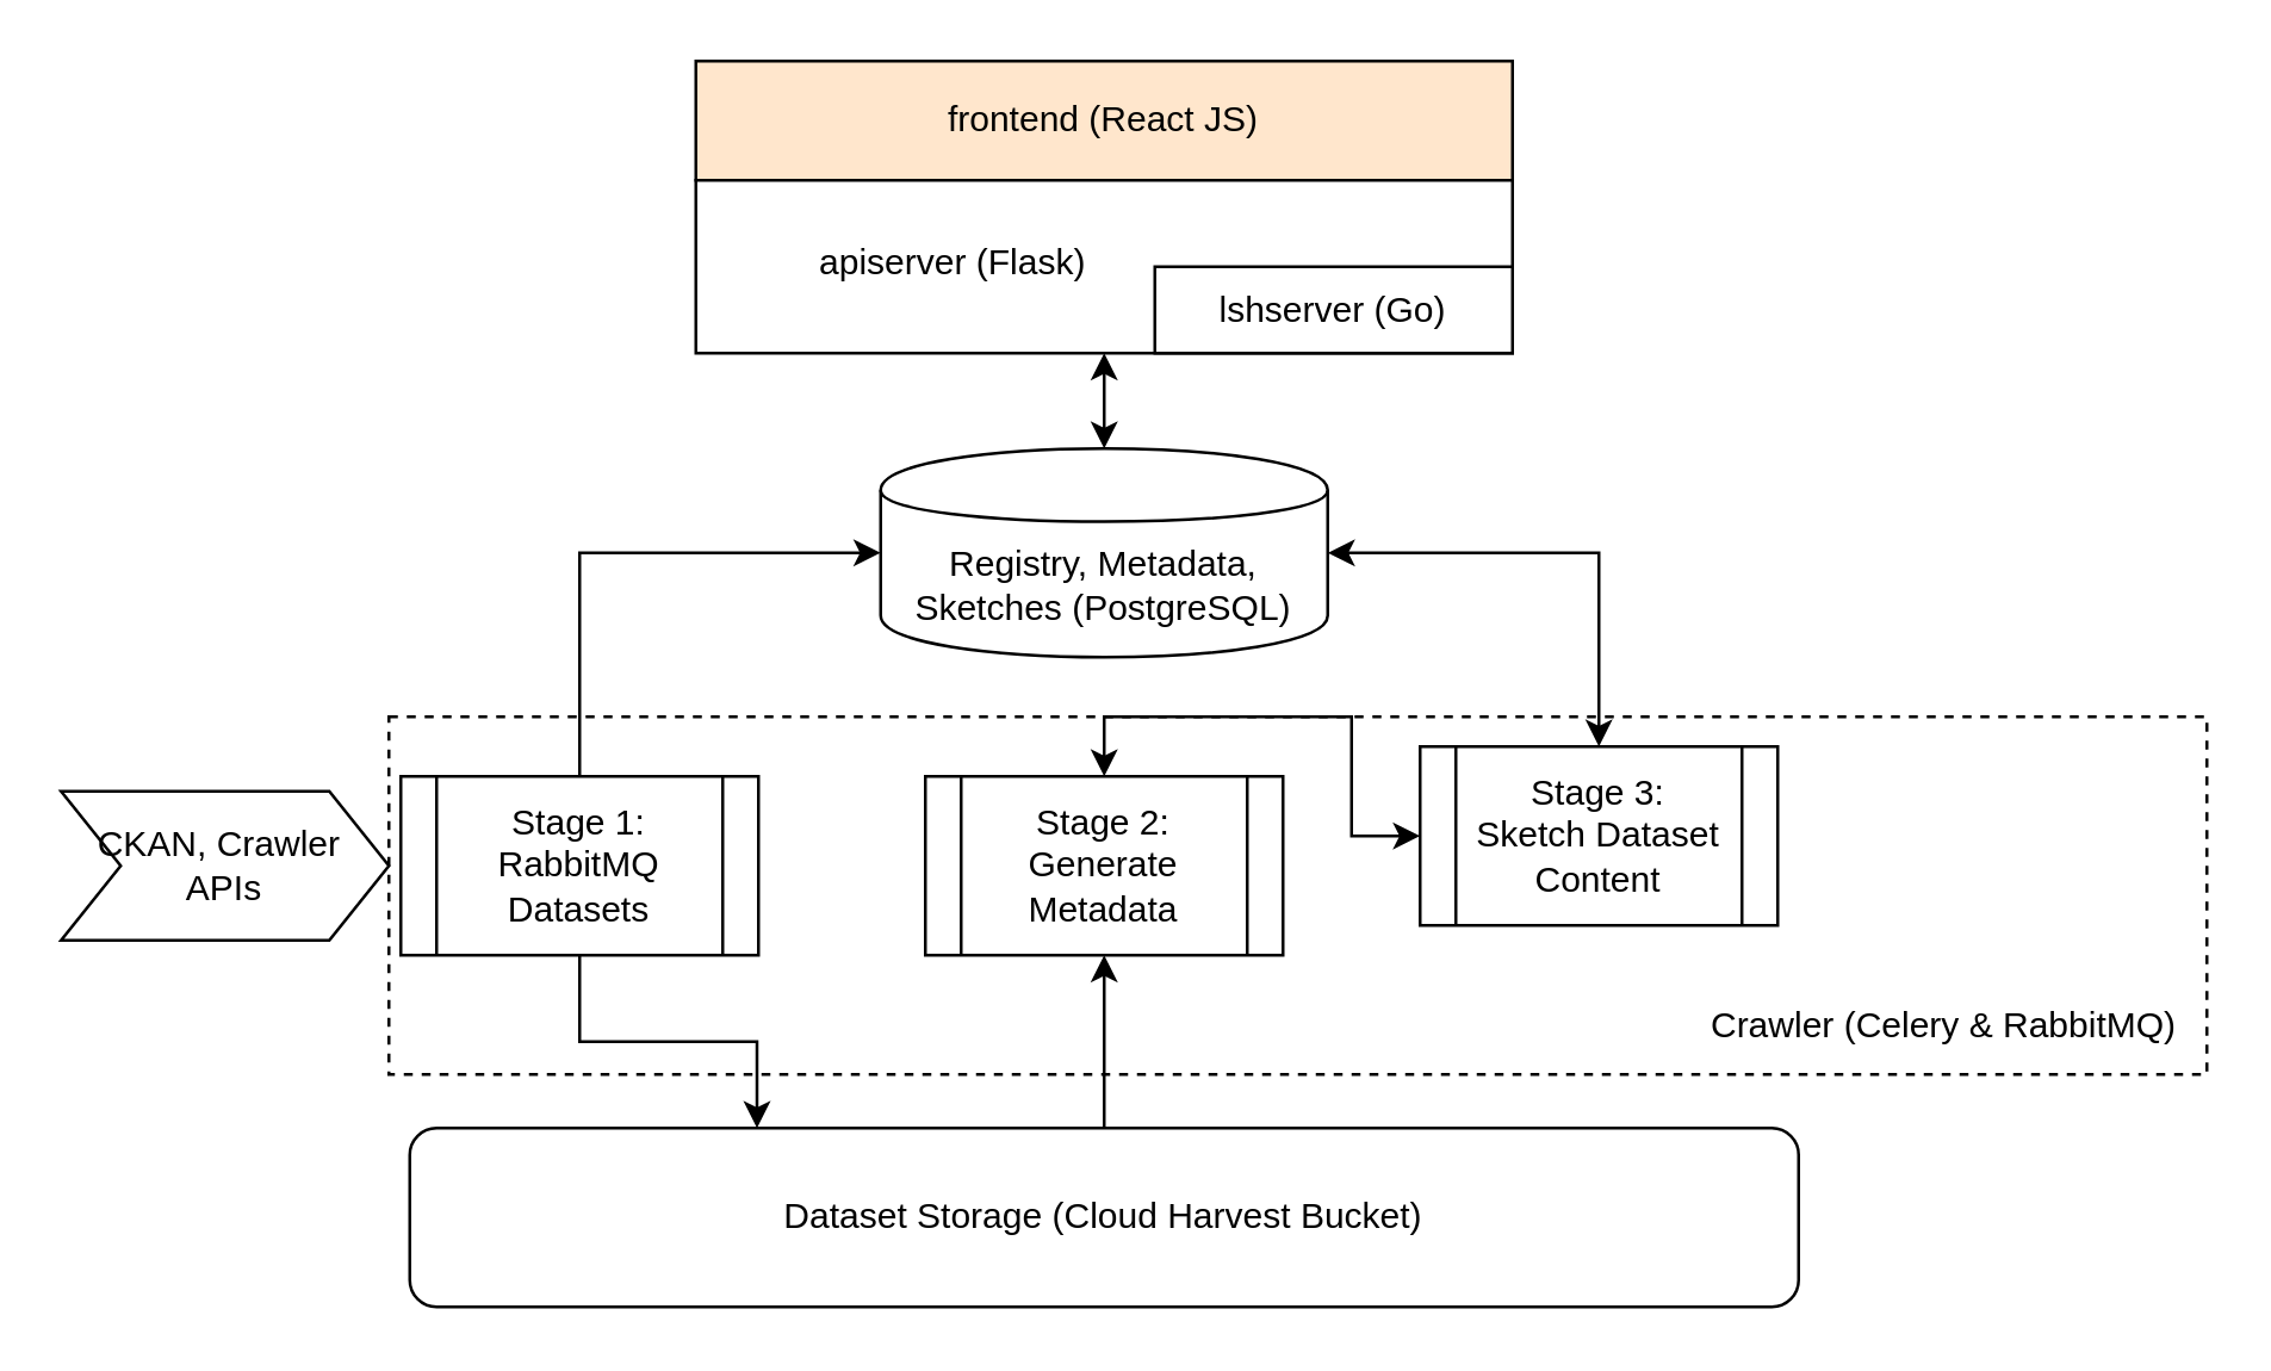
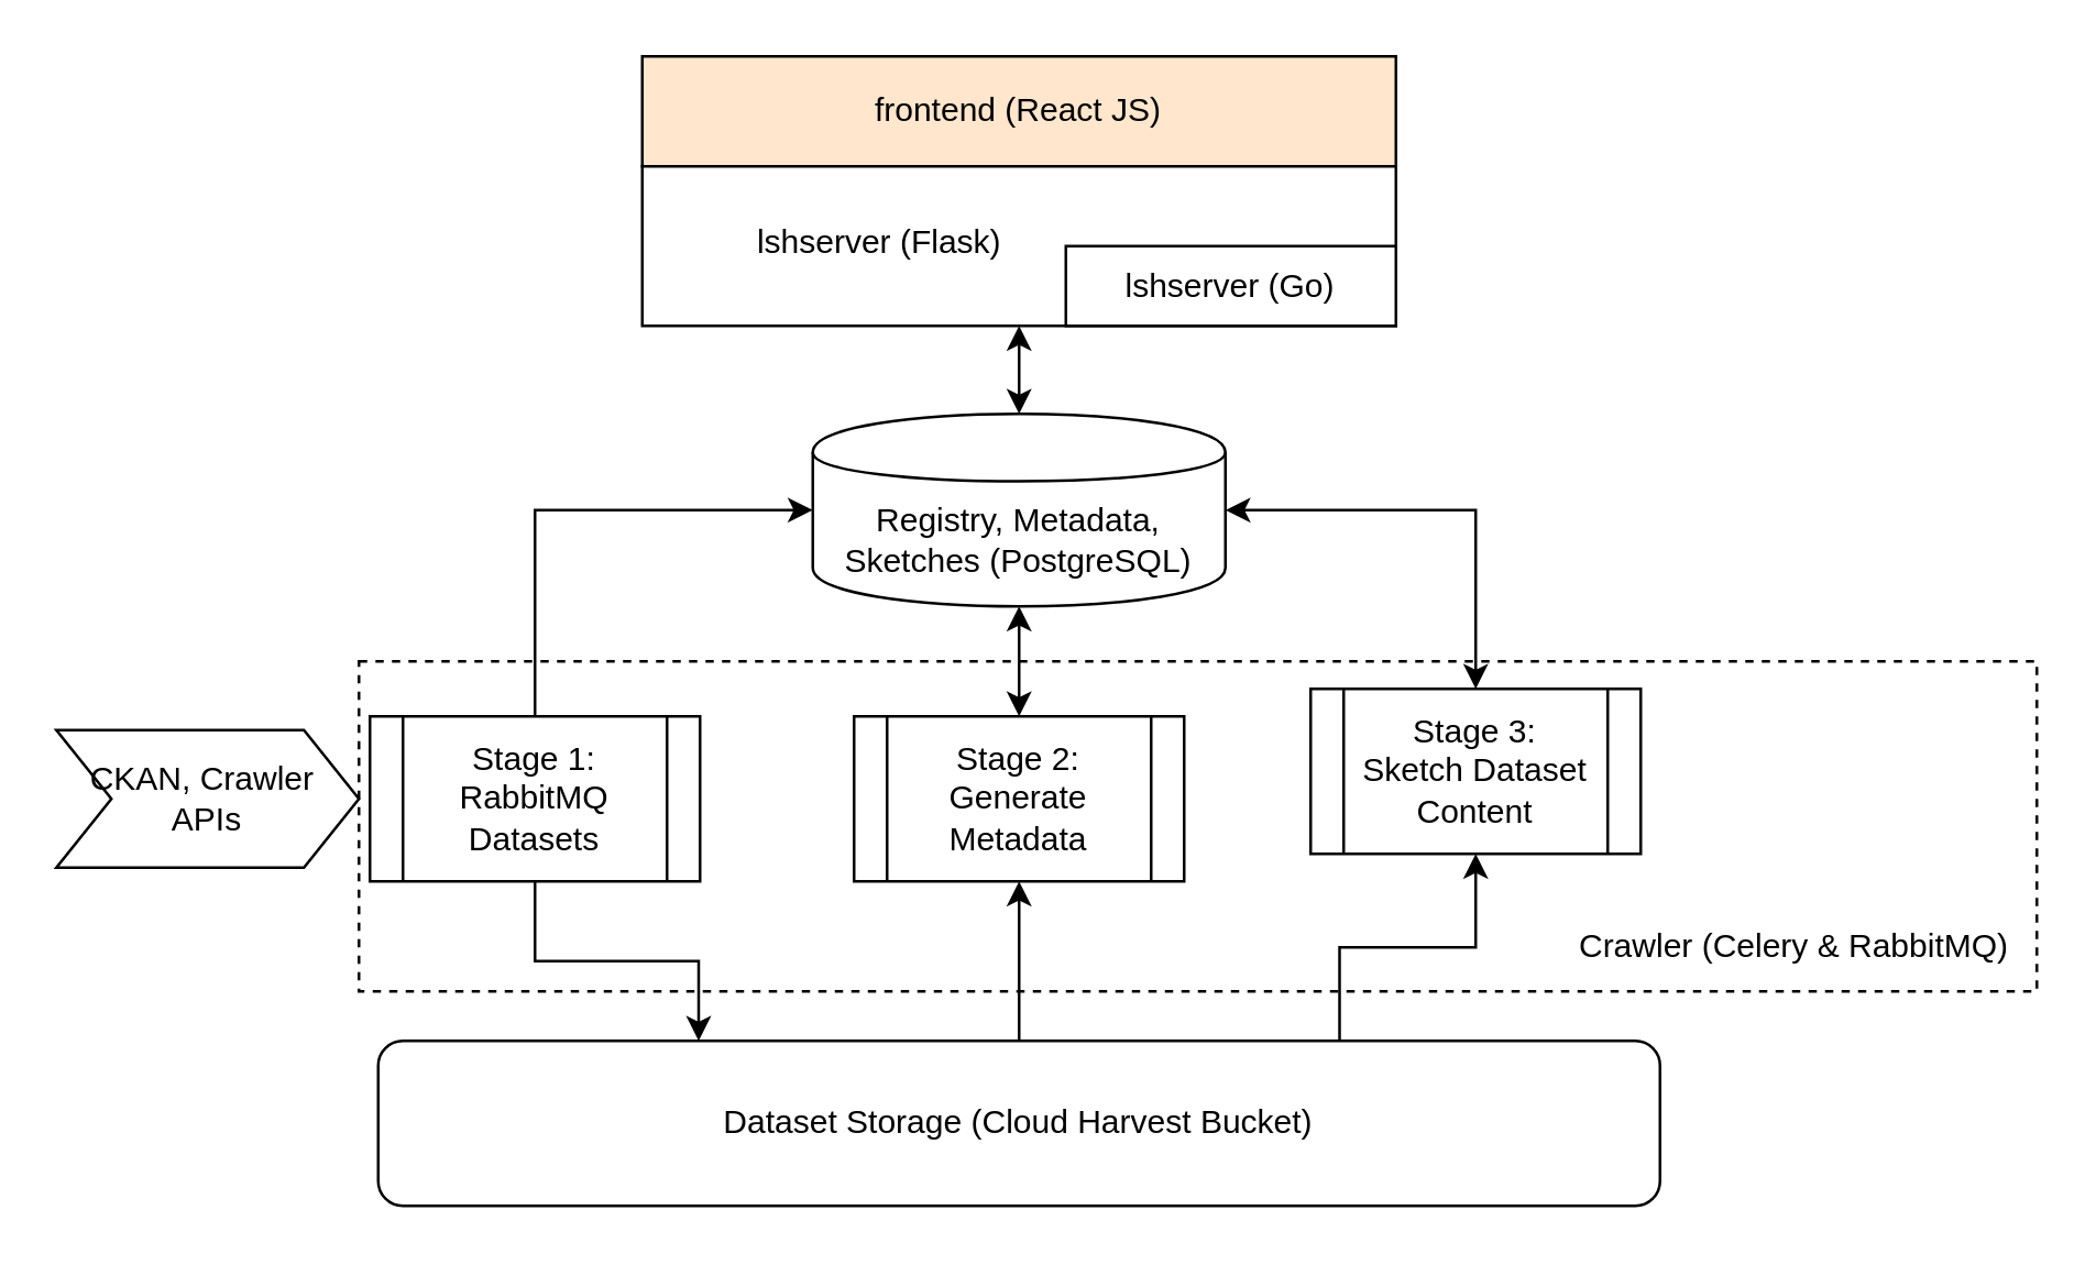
- <mxCell id="22" value="apiserver (Flask)" style="text;html=1;align=center;" vertex="1" parent="1"><mxGeometry x="264" y="74" width="110" height="30" as="geometry" /></mxCell>
+ <mxCell id="22" value="lshserver (Flask)" style="text;html=1;align=center;" vertex="1" parent="1"><mxGeometry x="264" y="74" width="110" height="30" as="geometry" /></mxCell>
- <mxCell id="8" style="edgeStyle=orthogonalEdgeStyle;rounded=0;orthogonalLoop=1;jettySize=auto;html=1;exitX=0.5;exitY=0;exitDx=0;exitDy=0;startArrow=classic;startFill=1;" parent="1" source="10" target="12" edge="1"><mxGeometry relative="1" as="geometry" /></mxCell>
+ <mxCell id="8" style="edgeStyle=orthogonalEdgeStyle;rounded=0;orthogonalLoop=1;jettySize=auto;html=1;exitX=0.5;exitY=0;exitDx=0;exitDy=0;entryX=0.5;entryY=1;entryDx=0;entryDy=0;startArrow=classic;startFill=1;" parent="1" source="10" target="13" edge="1"><mxGeometry relative="1" as="geometry" /></mxCell>
+ <mxCell id="18" style="edgeStyle=orthogonalEdgeStyle;rounded=0;orthogonalLoop=1;jettySize=auto;html=1;exitX=0.75;exitY=0;exitDx=0;exitDy=0;startArrow=none;startFill=0;" parent="1" source="19" target="12" edge="1"><mxGeometry relative="1" as="geometry" /></mxCell>
